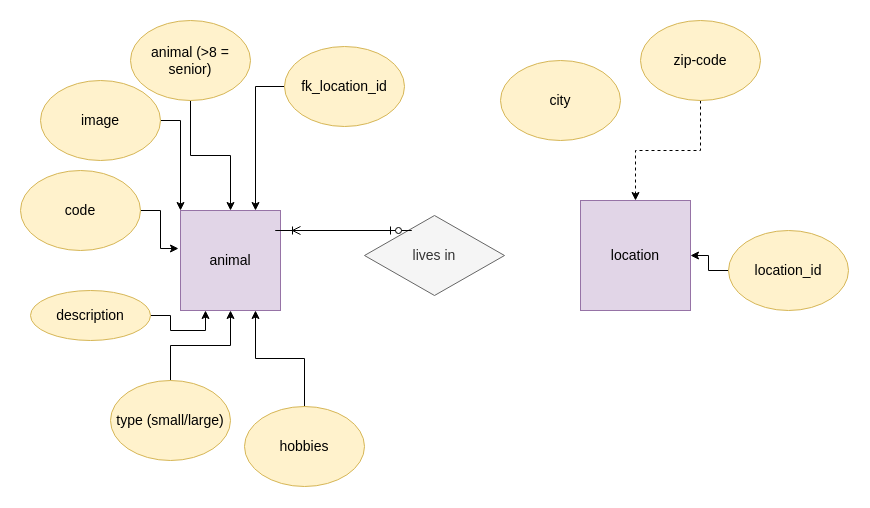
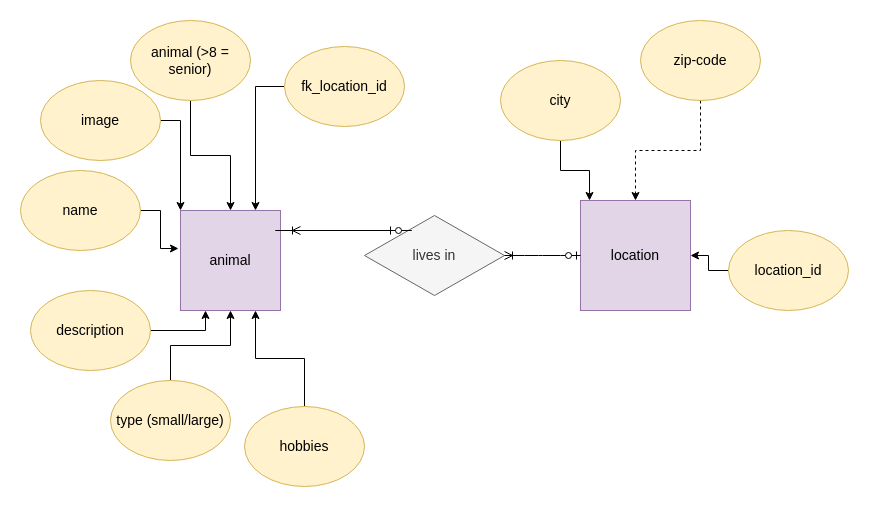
+ <mxCell id="7" style="edgeStyle=orthogonalEdgeStyle;rounded=0;orthogonalLoop=1;jettySize=auto;html=1;entryX=0.082;entryY=0;entryDx=0;entryDy=0;entryPerimeter=0;fontSize=14;" parent="1" source="8" target="2" edge="1"><mxGeometry relative="1" as="geometry" /></mxCell>
- <mxCell id="12" value="code" style="ellipse;whiteSpace=wrap;html=1;fontSize=14;fillColor=#fff2cc;strokeColor=#d6b656;" parent="1" vertex="1"><mxGeometry y="170" width="120" height="80" as="geometry" x="20" /></mxCell>
+ <mxCell id="12" value="name" style="ellipse;whiteSpace=wrap;html=1;fontSize=14;fillColor=#fff2cc;strokeColor=#d6b656;" parent="1" vertex="1"><mxGeometry y="170" width="120" height="80" as="geometry" x="20" /></mxCell>
+ <mxCell id="21" value="" style="edgeStyle=entityRelationEdgeStyle;fontSize=14;html=1;endArrow=ERoneToMany;startArrow=ERzeroToOne;" parent="1" source="2" target="4" edge="1"><mxGeometry width="100" height="100" relative="1" as="geometry"><mxPoint x="540" y="400" as="sourcePoint" /><mxPoint x="550" y="270" as="targetPoint" /></mxGeometry></mxCell>
- <mxCell id="14" value="description" style="ellipse;whiteSpace=wrap;html=1;fontSize=14;fillColor=#fff2cc;strokeColor=#d6b656;" parent="1" vertex="1"><mxGeometry x="30" y="290" width="120" height="50" as="geometry" /></mxCell>
+ <mxCell id="14" value="description" style="ellipse;whiteSpace=wrap;html=1;fontSize=14;fillColor=#fff2cc;strokeColor=#d6b656;" parent="1" vertex="1"><mxGeometry x="30" y="290" width="120" height="80" as="geometry" /></mxCell>
